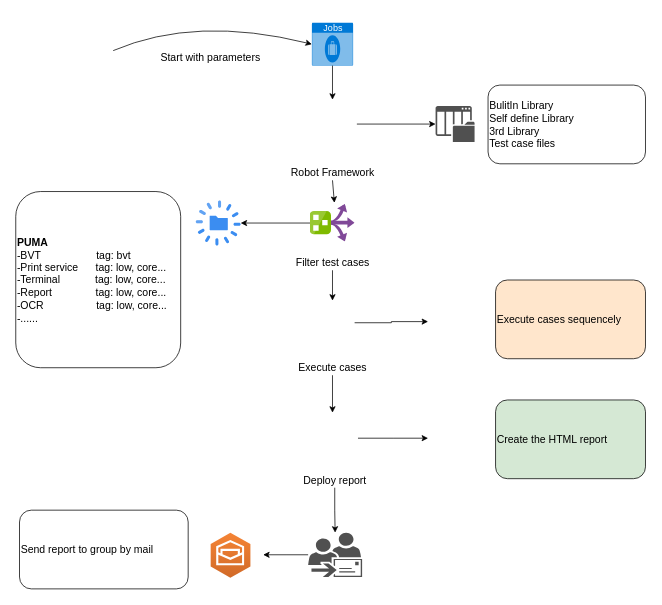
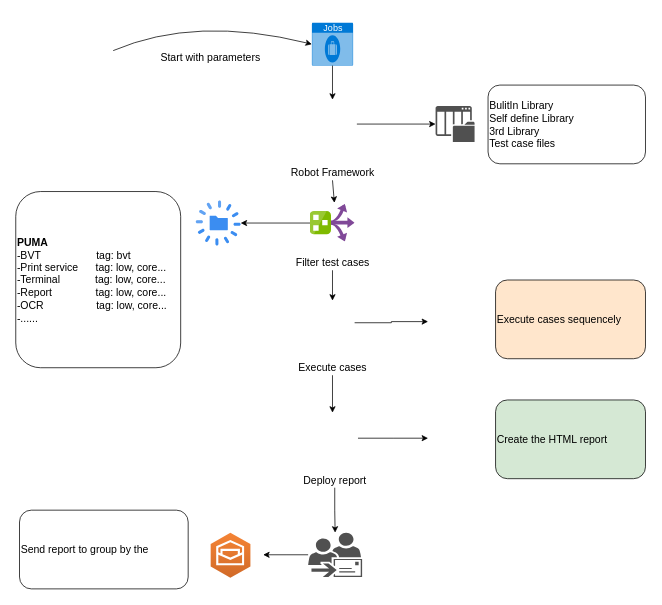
- <mxCell id="32" value="&lt;font style=&quot;font-size: 14px&quot;&gt;Send report to group by mail&lt;br&gt;&lt;/font&gt;" style="rounded=1;whiteSpace=wrap;html=1;align=left;" vertex="1" parent="1"><mxGeometry x="25" y="680" width="225" height="105" as="geometry" /></mxCell>
+ <mxCell id="32" value="&lt;font style=&quot;font-size: 14px&quot;&gt;Send report to group by the&lt;br&gt;&lt;/font&gt;" style="rounded=1;whiteSpace=wrap;html=1;align=left;" vertex="1" parent="1"><mxGeometry x="25" y="680" width="225" height="105" as="geometry" /></mxCell>
